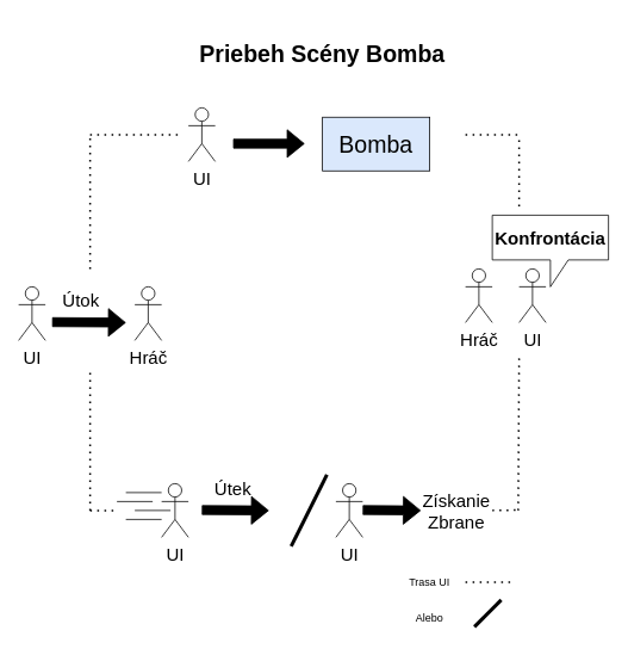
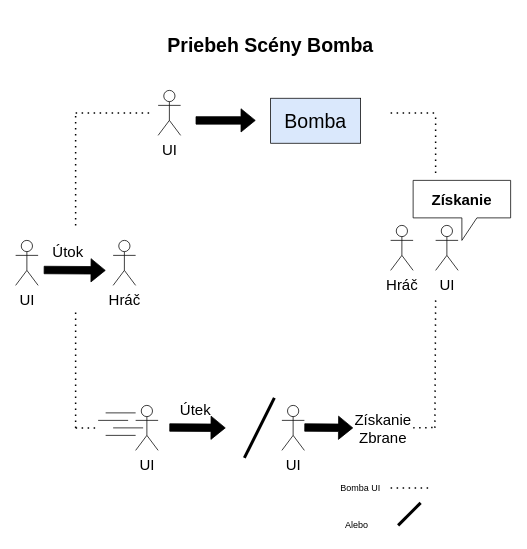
- <mxCell id="27" value="Konfrontácia" style="text;html=1;strokeColor=none;fillColor=none;align=center;verticalAlign=middle;whiteSpace=wrap;rounded=0;fontStyle=1;fontSize=20;" parent="1" vertex="1"><mxGeometry x="550" y="240" width="130" height="50" as="geometry" /></mxCell>
+ <mxCell id="27" value="Získanie" style="text;html=1;strokeColor=none;fillColor=none;align=center;verticalAlign=middle;whiteSpace=wrap;rounded=0;fontStyle=1;fontSize=20;" parent="1" vertex="1"><mxGeometry x="550" y="240" width="130" height="50" as="geometry" /></mxCell>
- <mxCell id="7" value="Trasa UI" style="text;html=1;strokeColor=none;fillColor=none;align=center;verticalAlign=middle;whiteSpace=wrap;rounded=0;" parent="1" vertex="1"><mxGeometry x="450" y="630" width="60" height="40" as="geometry" /></mxCell>
+ <mxCell id="7" value="Bomba UI" style="text;html=1;strokeColor=none;fillColor=none;align=center;verticalAlign=middle;whiteSpace=wrap;rounded=0;" parent="1" vertex="1"><mxGeometry x="450" y="630" width="60" height="40" as="geometry" /></mxCell>
- <mxCell id="23" value="Alebo" style="text;html=1;strokeColor=none;fillColor=none;align=center;verticalAlign=middle;whiteSpace=wrap;rounded=0;" parent="1" vertex="1"><mxGeometry x="450" y="670" width="60" height="40" as="geometry" /></mxCell>
+ <mxCell id="23" value="Alebo" style="text;html=1;strokeColor=none;fillColor=none;align=center;verticalAlign=middle;whiteSpace=wrap;rounded=0;" parent="1" vertex="1"><mxGeometry x="445" y="680" width="60" height="40" as="geometry" /></mxCell>
